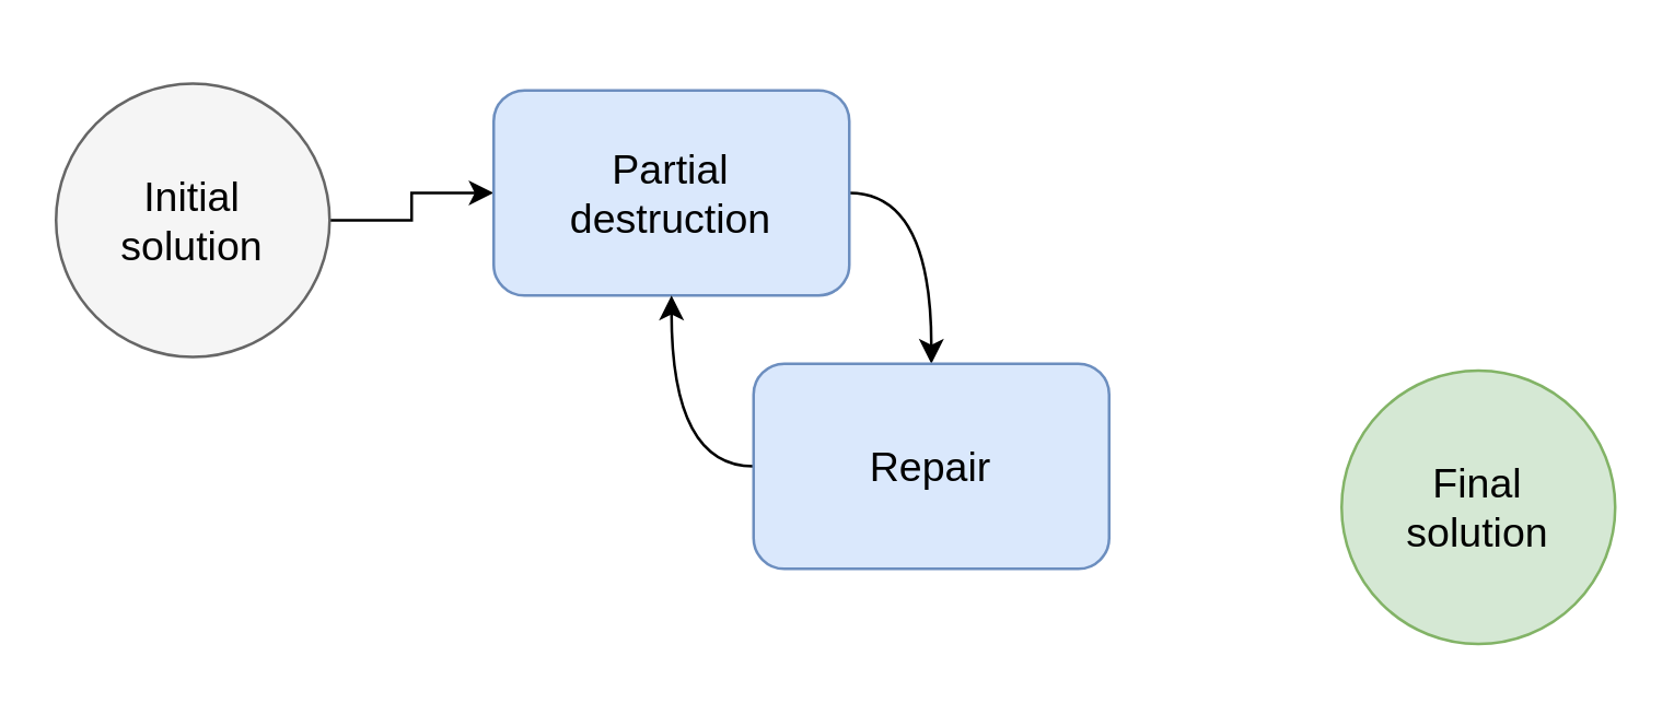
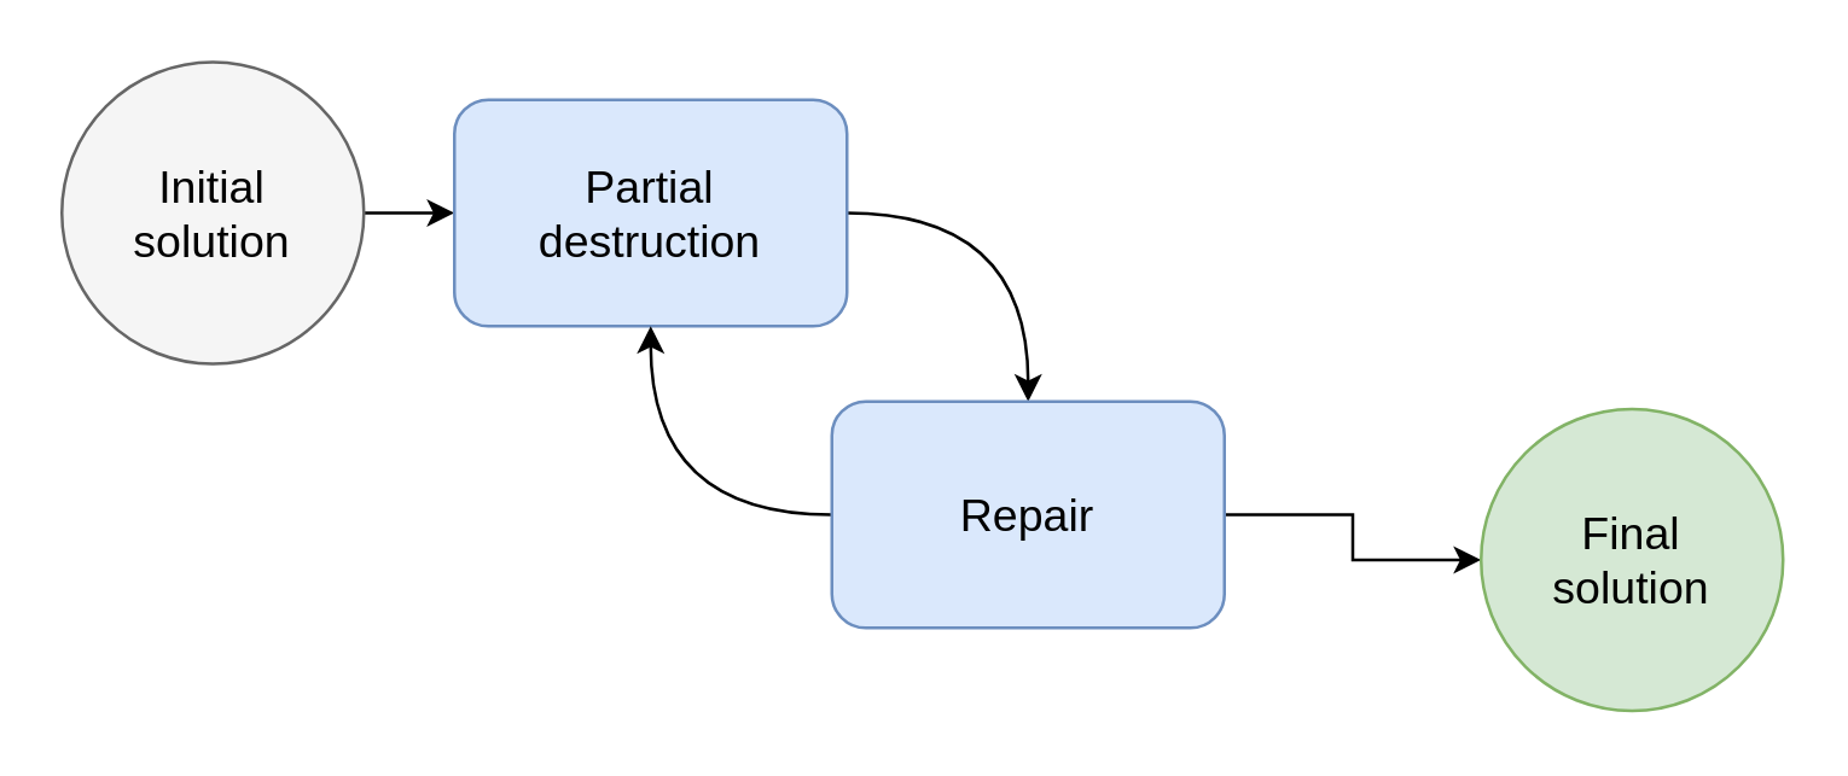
- <mxCell id="5" value="Partial&#10;destruction" style="whiteSpace=wrap;fillColor=#dae8fc;strokeColor=#6c8ebf;rounded=1;glass=0;shadow=0;fontFamily=Helvetica;fontSize=15;fontColor=#000000;" parent="1" vertex="1"><mxGeometry x="180" y="32.5" width="130" height="75" as="geometry" /></mxCell>
+ <mxCell id="5" value="Partial&#10;destruction" style="whiteSpace=wrap;fillColor=#dae8fc;strokeColor=#6c8ebf;rounded=1;glass=0;shadow=0;fontFamily=Helvetica;fontSize=15;fontColor=#000000;" parent="1" vertex="1"><mxGeometry x="150" y="32.5" width="130" height="75" as="geometry" /></mxCell>
- <mxCell id="3" value="Initial&#10;solution" style="ellipse;whiteSpace=wrap;fillColor=#f5f5f5;strokeColor=#666666;fontColor=#000000;fontFamily=Helvetica;fontSize=15;" parent="1" vertex="1"><mxGeometry x="20" y="30" width="100" height="100" as="geometry" /></mxCell>
+ <mxCell id="3" value="Initial&#10;solution" style="ellipse;whiteSpace=wrap;fillColor=#f5f5f5;strokeColor=#666666;fontColor=#000000;fontFamily=Helvetica;fontSize=15;" parent="1" vertex="1"><mxGeometry x="20" y="20" width="100" height="100" as="geometry" /></mxCell>
+ <mxCell id="6" value="" style="edgeStyle=orthogonalEdgeStyle;rounded=0;orthogonalLoop=1;jettySize=auto;fontFamily=Helvetica;fontSize=15;fontColor=#000000;" parent="1" source="8" target="9" edge="1"><mxGeometry relative="1" as="geometry" /></mxCell>
